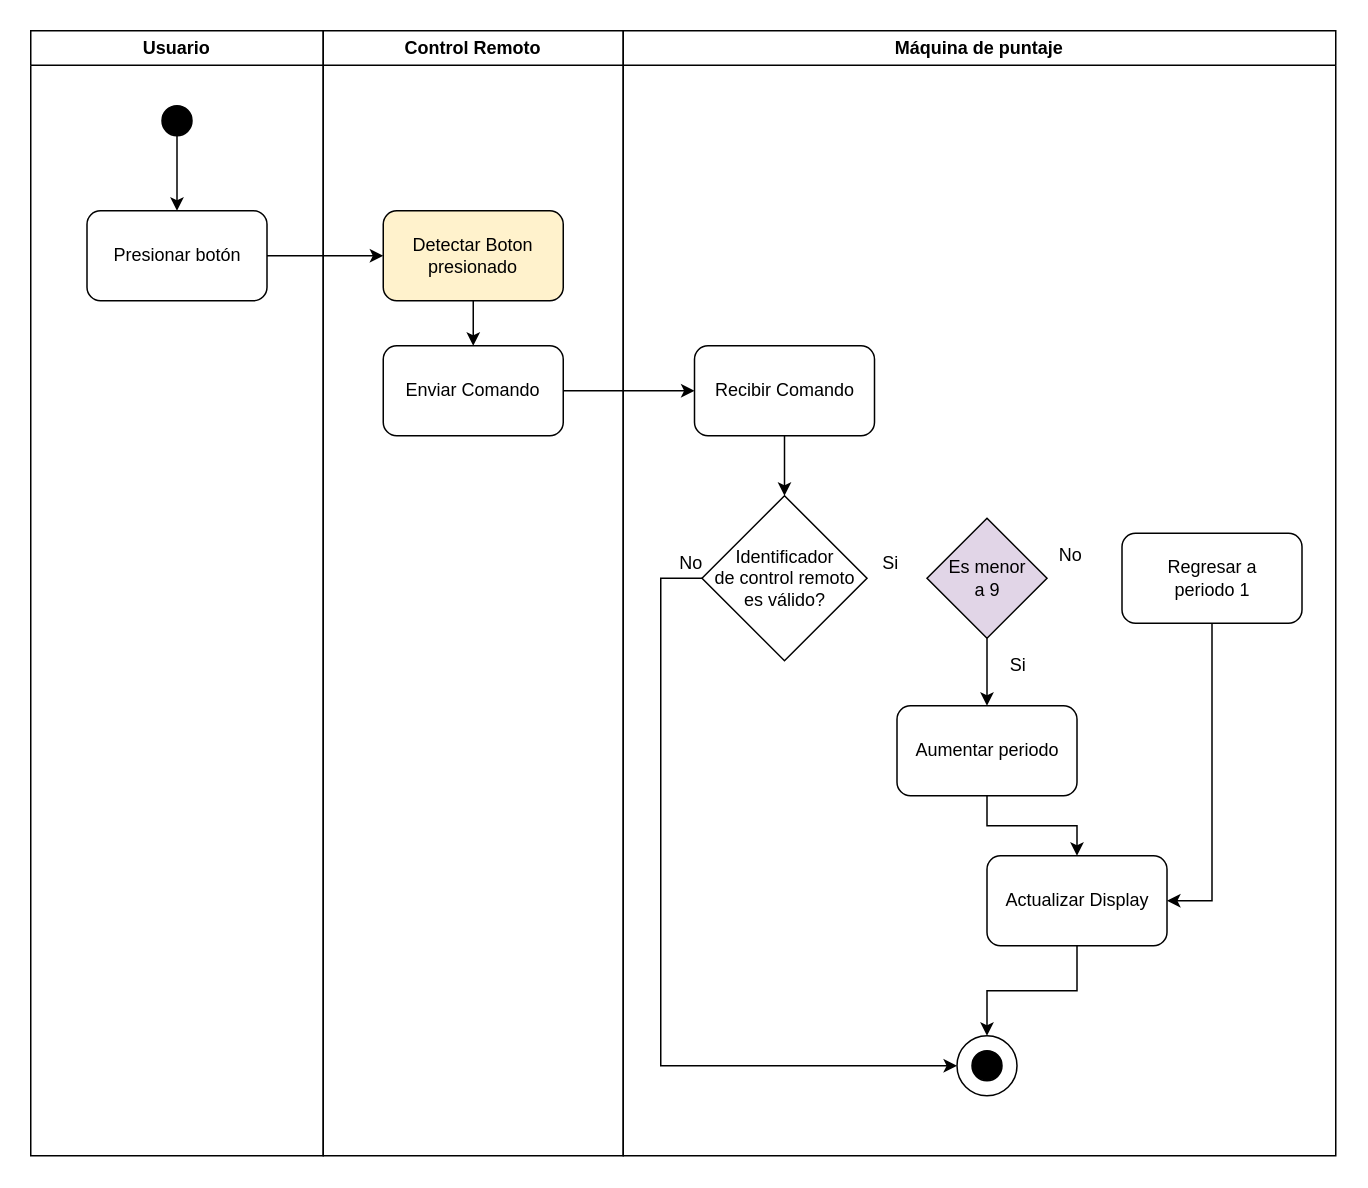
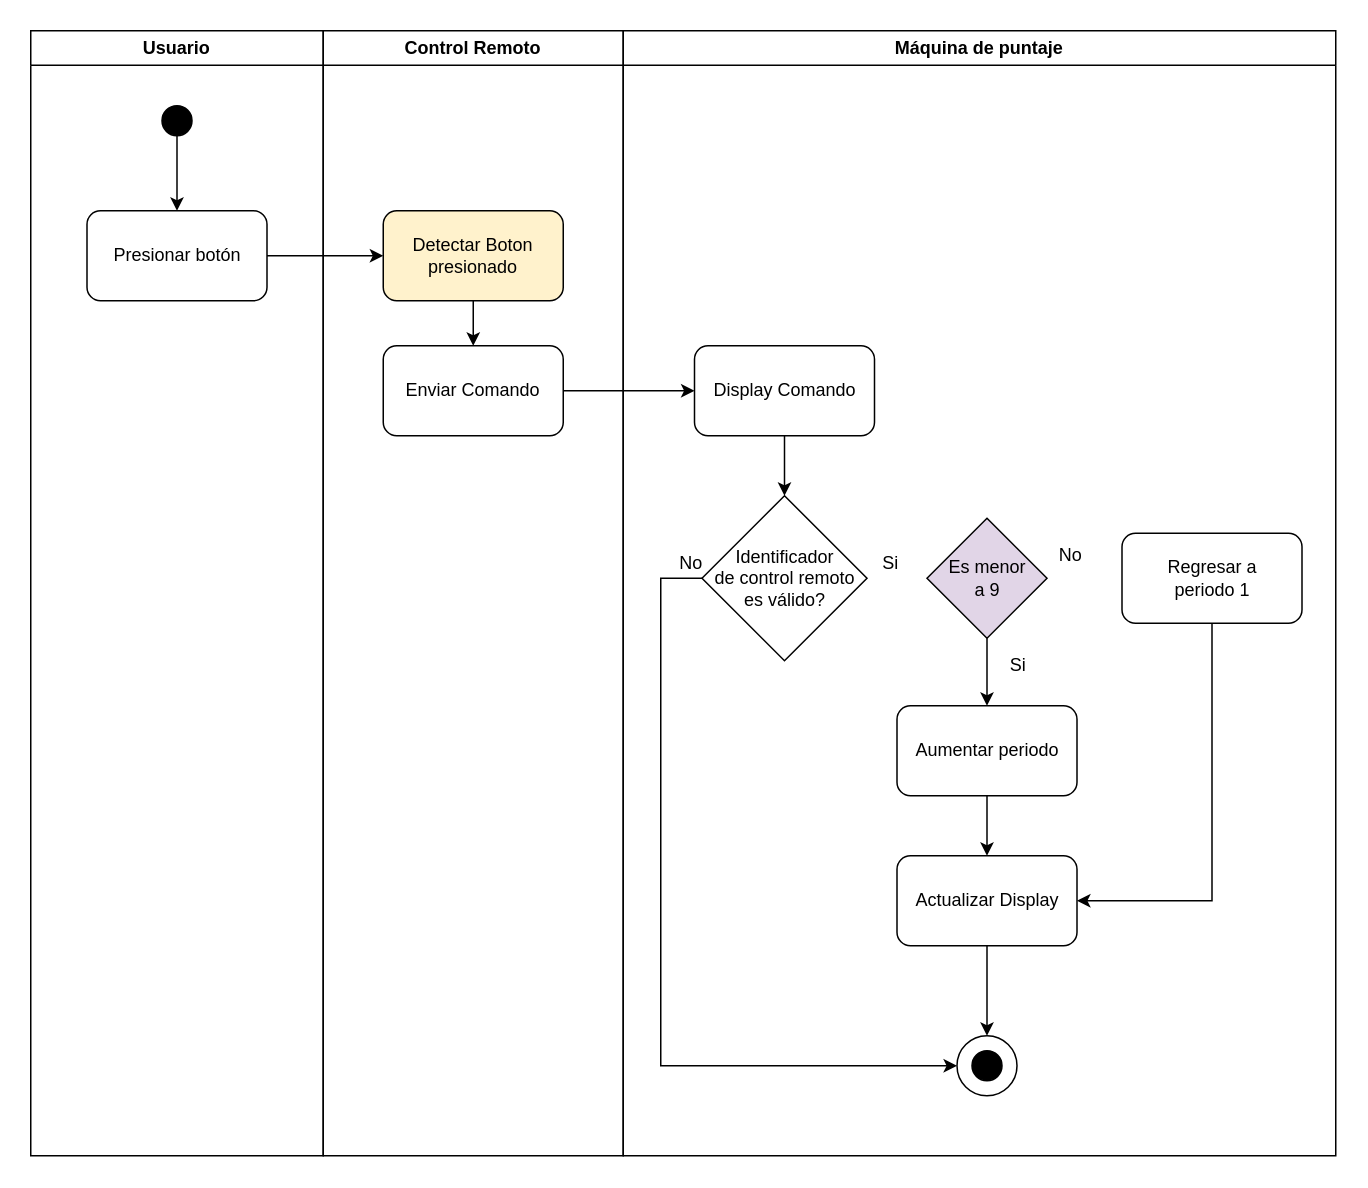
- <mxCell id="17" value="Recibir Comando" style="rounded=1;whiteSpace=wrap;html=1;" parent="11" vertex="1"><mxGeometry x="47.5" y="210" width="120" height="60" as="geometry" /></mxCell>
+ <mxCell id="17" value="Display Comando" style="rounded=1;whiteSpace=wrap;html=1;" parent="11" vertex="1"><mxGeometry x="47.5" y="210" width="120" height="60" as="geometry" /></mxCell>
- <mxCell id="20" value="Actualizar Display" style="rounded=1;whiteSpace=wrap;html=1;" parent="11" vertex="1"><mxGeometry x="242.5" y="550" width="120" height="60" as="geometry" /></mxCell>
+ <mxCell id="20" value="Actualizar Display" style="rounded=1;whiteSpace=wrap;html=1;" parent="11" vertex="1"><mxGeometry x="182.5" y="550" width="120" height="60" as="geometry" /></mxCell>
